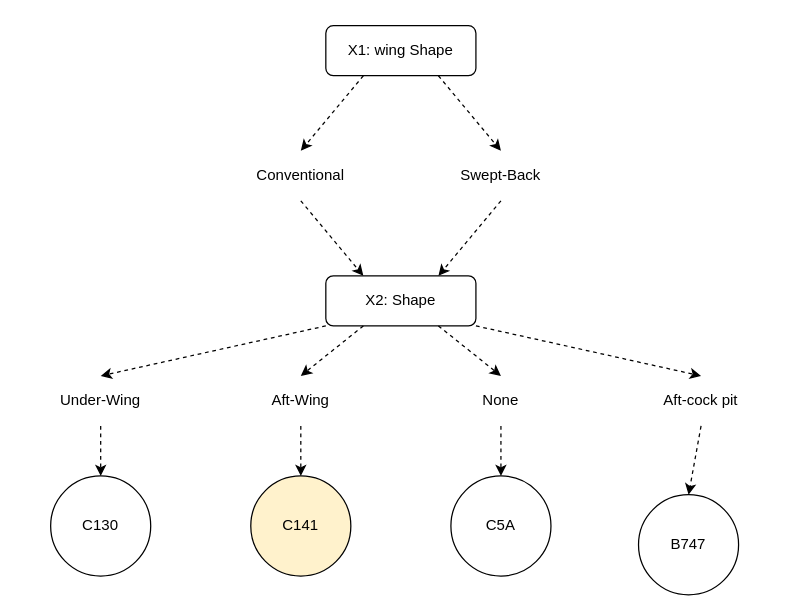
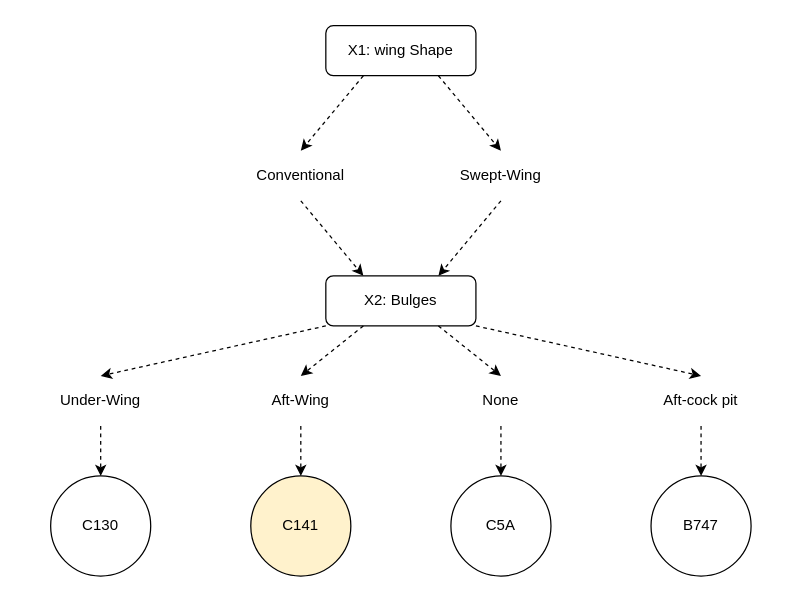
- <mxCell id="5" value="Swept-Back" style="text;html=1;strokeColor=none;fillColor=none;align=center;verticalAlign=middle;whiteSpace=wrap;rounded=0;" parent="1" vertex="1"><mxGeometry x="340" y="120" width="120" height="40" as="geometry" /></mxCell>
+ <mxCell id="5" value="Swept-Wing" style="text;html=1;strokeColor=none;fillColor=none;align=center;verticalAlign=middle;whiteSpace=wrap;rounded=0;" parent="1" vertex="1"><mxGeometry x="340" y="120" width="120" height="40" as="geometry" /></mxCell>
- <mxCell id="3" value="X2: Shape" style="rounded=1;whiteSpace=wrap;html=1;" parent="1" vertex="1"><mxGeometry x="260" y="220" width="120" height="40" as="geometry" /></mxCell>
+ <mxCell id="3" value="X2: Bulges" style="rounded=1;whiteSpace=wrap;html=1;" parent="1" vertex="1"><mxGeometry x="260" y="220" width="120" height="40" as="geometry" /></mxCell>
- <mxCell id="21" value="B747" style="ellipse;whiteSpace=wrap;html=1;" parent="1" vertex="1"><mxGeometry x="510" y="395" width="80" height="80" as="geometry" /></mxCell>
+ <mxCell id="21" value="B747" style="ellipse;whiteSpace=wrap;html=1;" parent="1" vertex="1"><mxGeometry x="520" y="380" width="80" height="80" as="geometry" /></mxCell>
